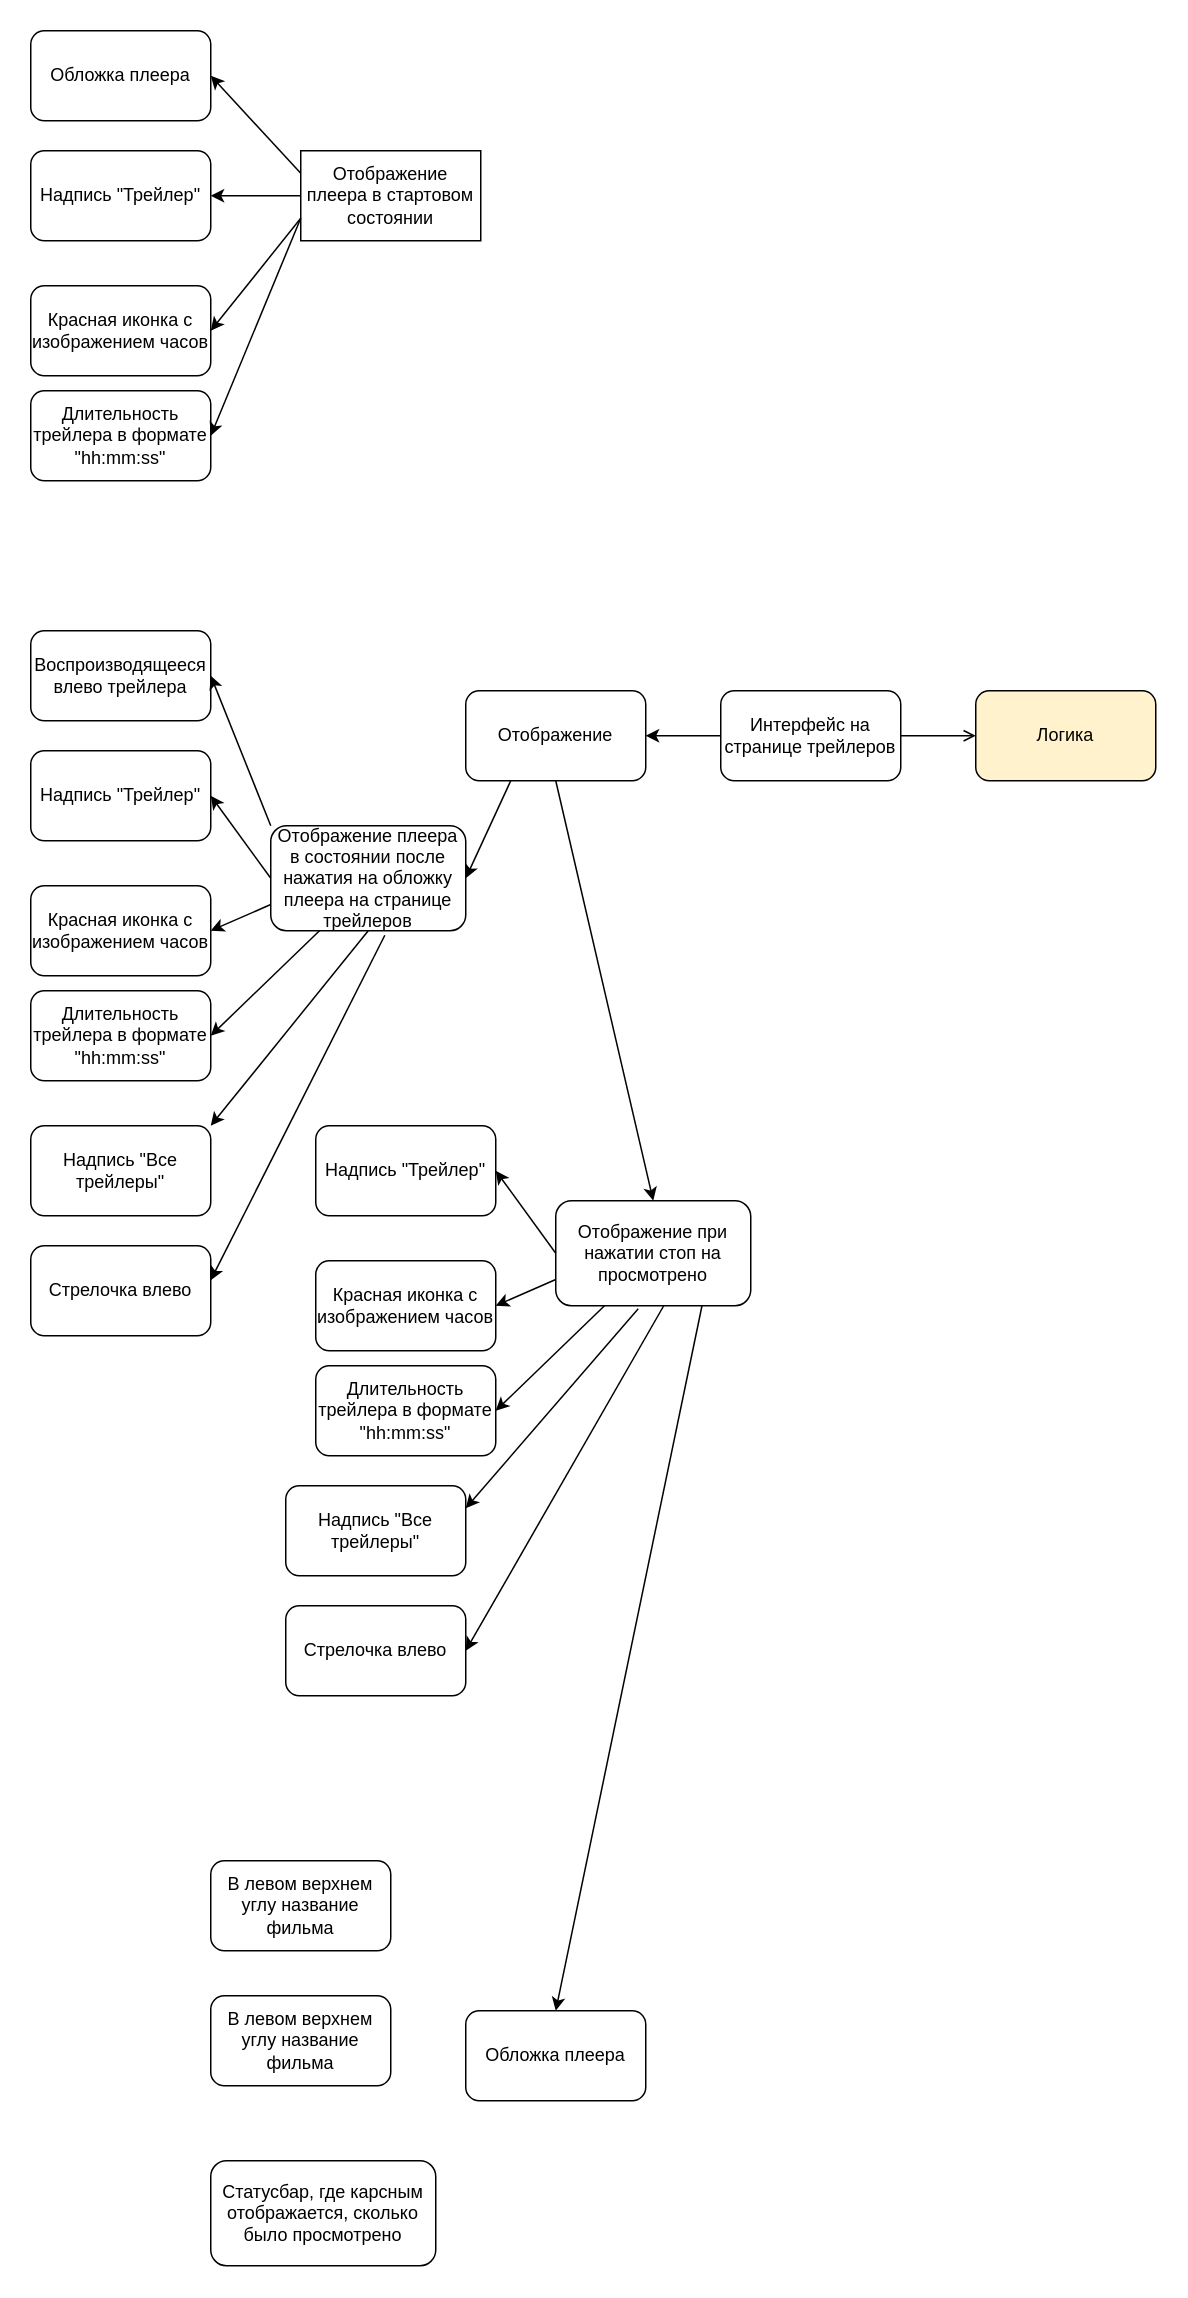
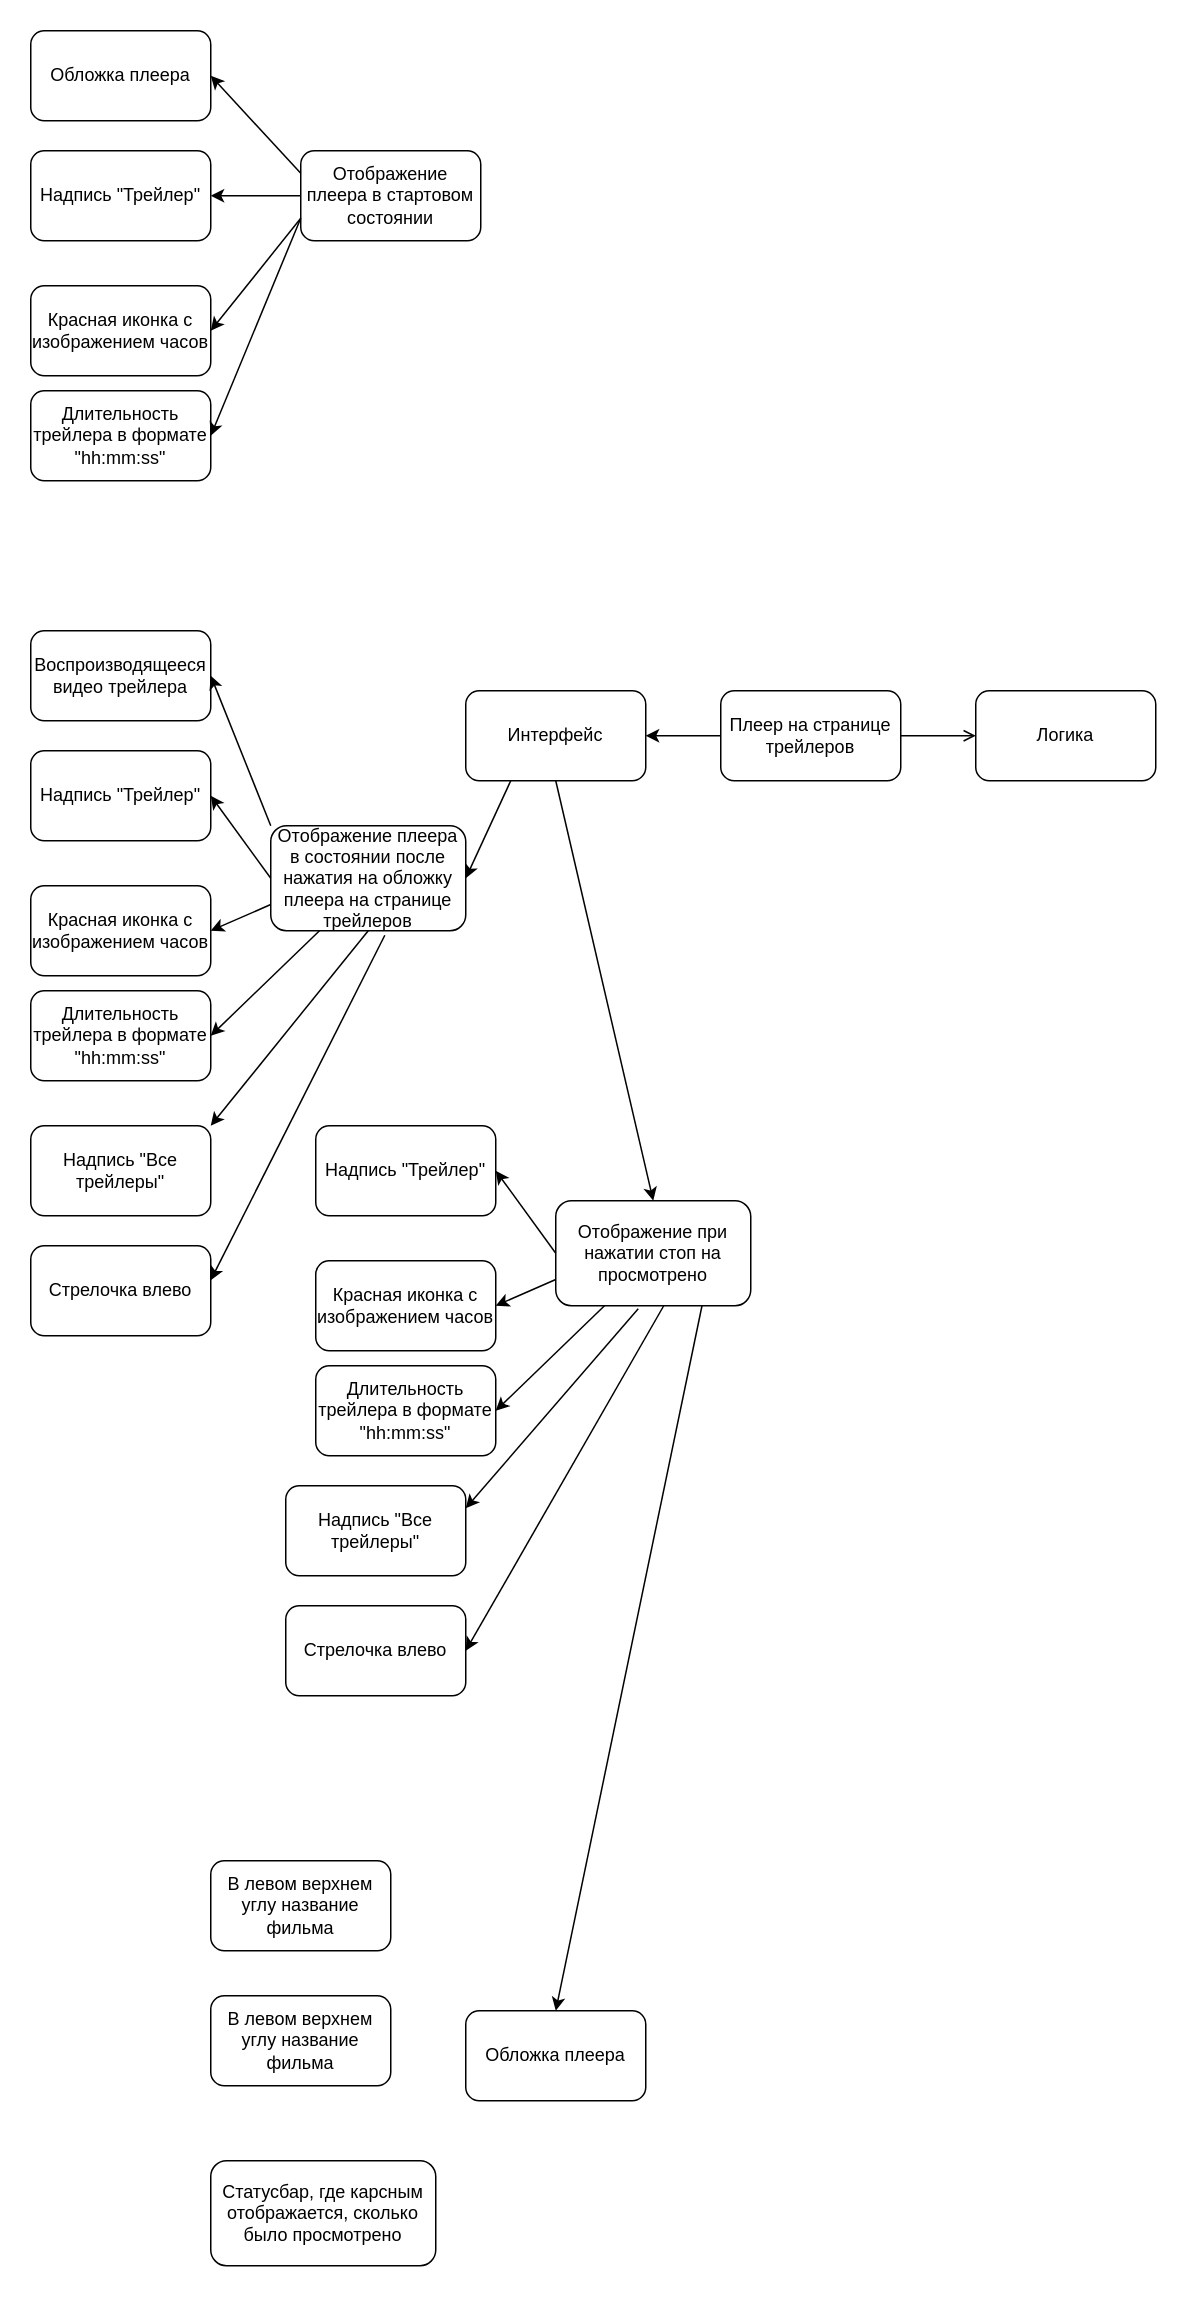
- <mxCell id="7" value="Отображение плеера в стартовом состоянии" style="whiteSpace=wrap;html=1;rounded=0;" vertex="1" parent="1"><mxGeometry x="200" y="100" width="120" height="60" as="geometry" /></mxCell>
+ <mxCell id="7" value="Отображение плеера в стартовом состоянии" style="rounded=1;whiteSpace=wrap;html=1;" vertex="1" parent="1"><mxGeometry x="200" y="100" width="120" height="60" as="geometry" /></mxCell>
- <mxCell id="17" value="Воспроизводящееся влево трейлера" style="rounded=1;whiteSpace=wrap;html=1;" vertex="1" parent="1"><mxGeometry x="20" y="420" width="120" height="60" as="geometry" /></mxCell>
+ <mxCell id="17" value="Воспроизводящееся видео трейлера" style="rounded=1;whiteSpace=wrap;html=1;" vertex="1" parent="1"><mxGeometry x="20" y="420" width="120" height="60" as="geometry" /></mxCell>
- <mxCell id="3" value="Отображение" style="rounded=1;whiteSpace=wrap;html=1;" vertex="1" parent="1"><mxGeometry x="310" y="460" width="120" height="60" as="geometry" /></mxCell>
+ <mxCell id="3" value="Интерфейс" style="rounded=1;whiteSpace=wrap;html=1;" vertex="1" parent="1"><mxGeometry x="310" y="460" width="120" height="60" as="geometry" /></mxCell>
- <mxCell id="2" value="Интерфейс на странице трейлеров" style="rounded=1;whiteSpace=wrap;html=1;" vertex="1" parent="1"><mxGeometry x="480" y="460" width="120" height="60" as="geometry" /></mxCell>
+ <mxCell id="2" value="Плеер на странице трейлеров" style="rounded=1;whiteSpace=wrap;html=1;" vertex="1" parent="1"><mxGeometry x="480" y="460" width="120" height="60" as="geometry" /></mxCell>
- <mxCell id="4" value="Логика" style="rounded=1;whiteSpace=wrap;html=1;fillColor=#fff2cc;" vertex="1" parent="1"><mxGeometry x="650" y="460" width="120" height="60" as="geometry" /></mxCell>
+ <mxCell id="4" value="Логика" style="rounded=1;whiteSpace=wrap;html=1;" vertex="1" parent="1"><mxGeometry x="650" y="460" width="120" height="60" as="geometry" /></mxCell>
